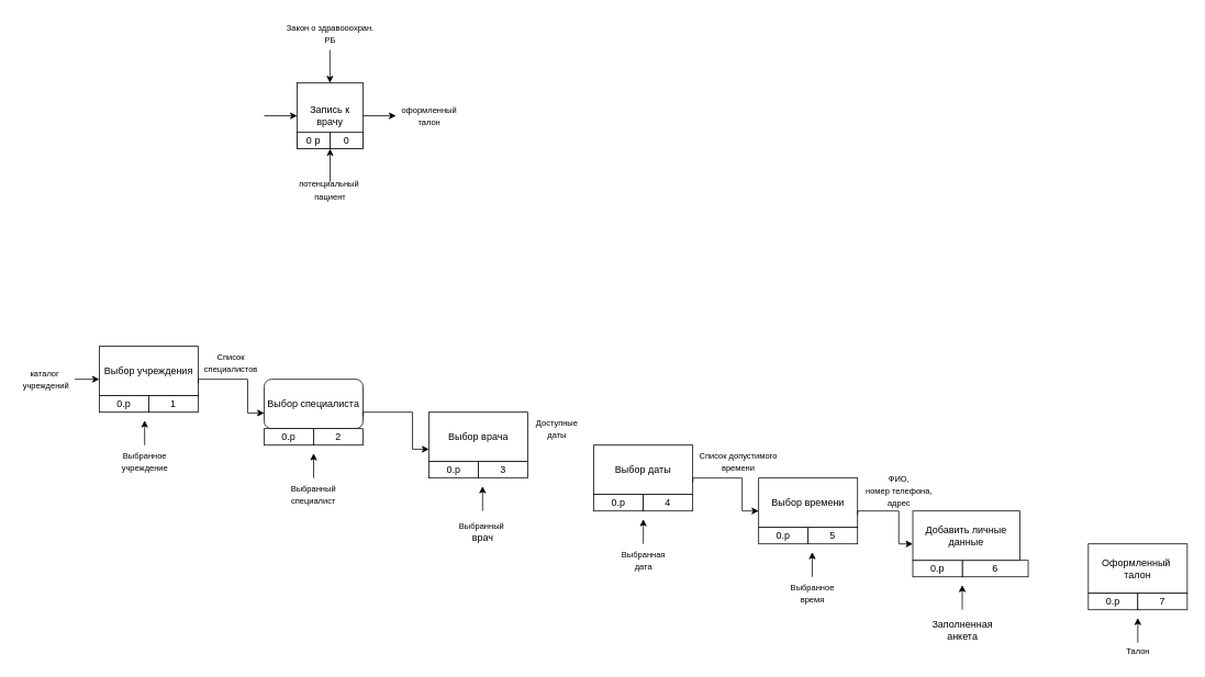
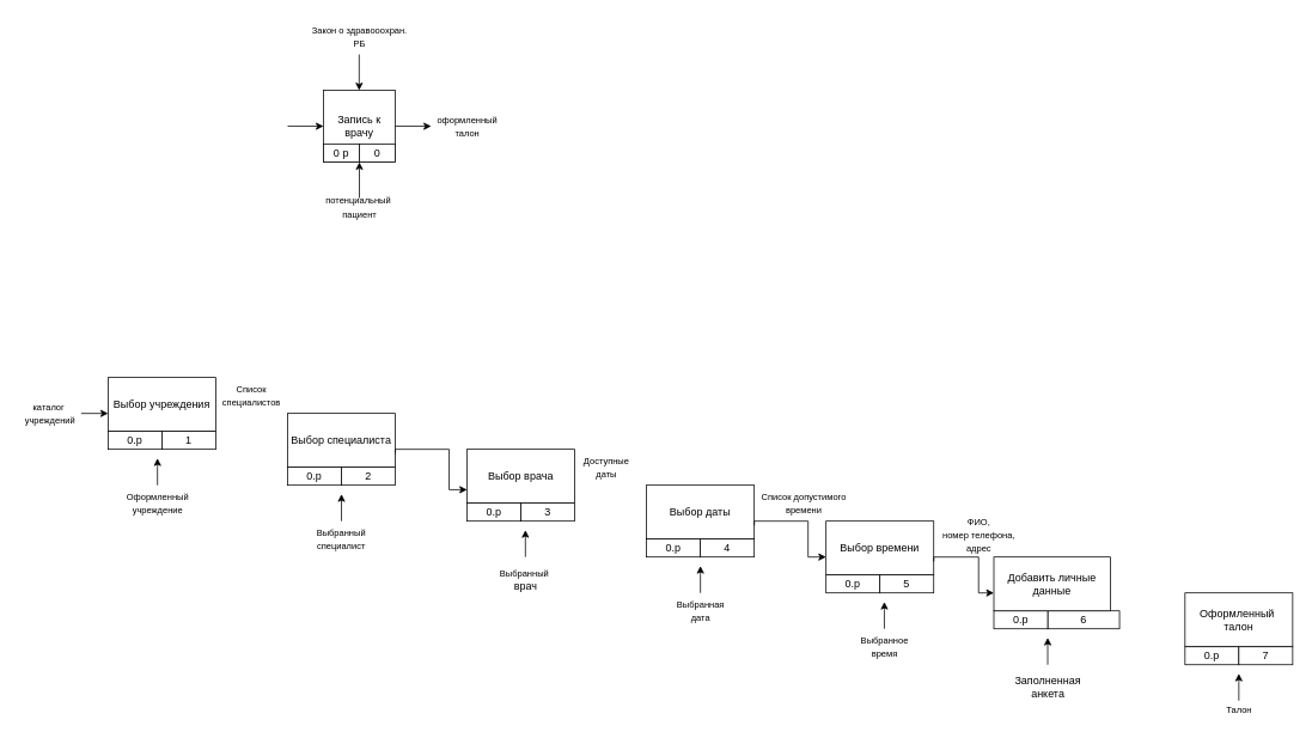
- <mxCell id="49" style="edgeStyle=orthogonalEdgeStyle;rounded=0;orthogonalLoop=1;jettySize=auto;html=1;exitX=1;exitY=0.75;exitDx=0;exitDy=0;entryX=0.001;entryY=0.683;entryDx=0;entryDy=0;entryPerimeter=0;" edge="1" parent="1" source="11" target="15"><mxGeometry relative="1" as="geometry"><Array as="points"><mxPoint x="240" y="460" /><mxPoint x="300" y="460" /><mxPoint x="300" y="501" /></Array></mxGeometry></mxCell>
- <mxCell id="15" value="Выбор специалиста" style="whiteSpace=wrap;html=1;rounded=1;" vertex="1" parent="14"><mxGeometry width="120" height="60" as="geometry" /></mxCell>
+ <mxCell id="15" value="Выбор специалиста" style="rounded=0;whiteSpace=wrap;html=1;" vertex="1" parent="14"><mxGeometry width="120" height="60" as="geometry" /></mxCell>
- <mxCell id="42" value="&lt;font style=&quot;font-size: 10px&quot;&gt;Выбранное &lt;br&gt;учреждение&lt;/font&gt;" style="text;html=1;align=center;verticalAlign=middle;resizable=0;points=[];autosize=1;" vertex="1" parent="1"><mxGeometry x="140" y="540" width="70" height="40" as="geometry" /></mxCell>
+ <mxCell id="42" value="&lt;font style=&quot;font-size: 10px&quot;&gt;Оформленный &lt;br&gt;учреждение&lt;/font&gt;" style="text;html=1;align=center;verticalAlign=middle;resizable=0;points=[];autosize=1;" vertex="1" parent="1"><mxGeometry x="140" y="540" width="70" height="40" as="geometry" /></mxCell>
